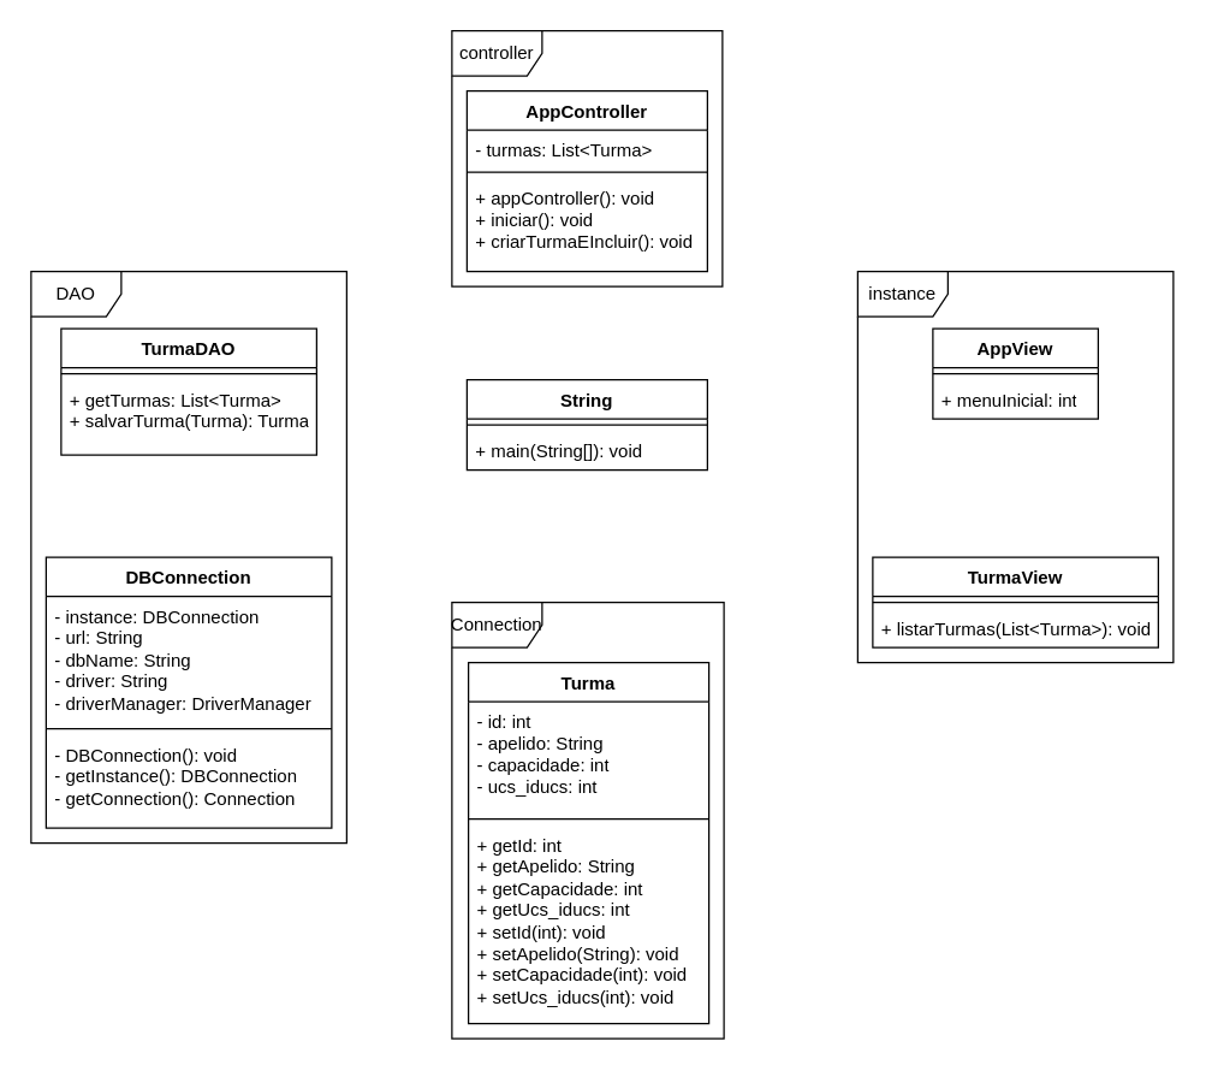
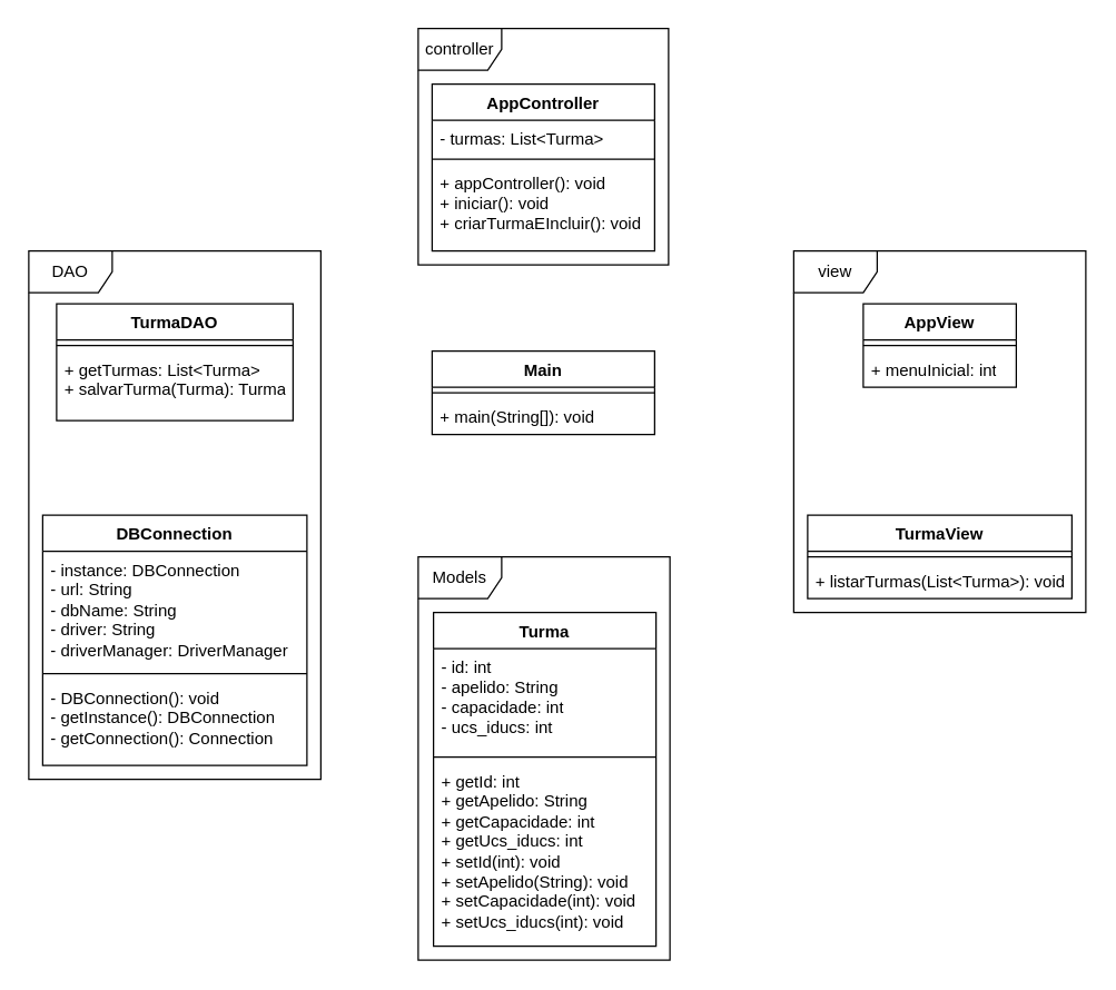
- <mxCell id="29" value="instance" style="shape=umlFrame;whiteSpace=wrap;html=1;pointerEvents=0;" vertex="1" parent="1"><mxGeometry x="570" y="180" width="210" height="260" as="geometry" /></mxCell>
+ <mxCell id="29" value="view" style="shape=umlFrame;whiteSpace=wrap;html=1;pointerEvents=0;" vertex="1" parent="1"><mxGeometry x="570" y="180" width="210" height="260" as="geometry" /></mxCell>
- <mxCell id="6" value="String" style="swimlane;fontStyle=1;align=center;verticalAlign=top;childLayout=stackLayout;horizontal=1;startSize=26;horizontalStack=0;resizeParent=1;resizeParentMax=0;resizeLast=0;collapsible=1;marginBottom=0;whiteSpace=wrap;html=1;" parent="1" vertex="1"><mxGeometry x="310" y="252" width="160" height="60" as="geometry" /></mxCell>
+ <mxCell id="6" value="Main" style="swimlane;fontStyle=1;align=center;verticalAlign=top;childLayout=stackLayout;horizontal=1;startSize=26;horizontalStack=0;resizeParent=1;resizeParentMax=0;resizeLast=0;collapsible=1;marginBottom=0;whiteSpace=wrap;html=1;" parent="1" vertex="1"><mxGeometry x="310" y="252" width="160" height="60" as="geometry" /></mxCell>
- <mxCell id="27" value="Connection" style="shape=umlFrame;whiteSpace=wrap;html=1;pointerEvents=0;" vertex="1" parent="1"><mxGeometry x="300" y="400" width="181" height="290" as="geometry" /></mxCell>
+ <mxCell id="27" value="Models" style="shape=umlFrame;whiteSpace=wrap;html=1;pointerEvents=0;" vertex="1" parent="1"><mxGeometry x="300" y="400" width="181" height="290" as="geometry" /></mxCell>
